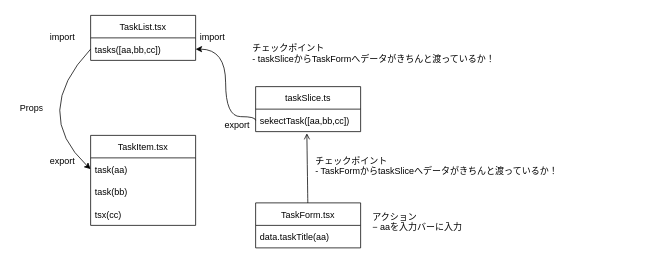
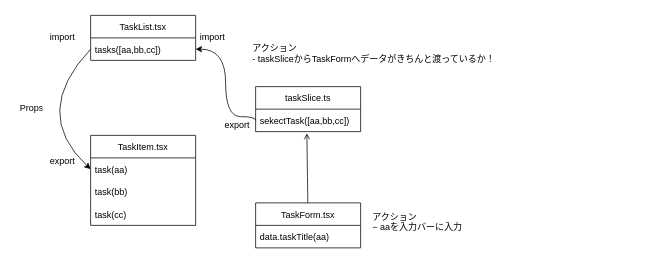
- <mxCell id="19" value="チェックポイント&#10;- taskSliceからTaskFormへデータがきちんと渡っているか！" style="text;strokeColor=none;fillColor=none;spacingLeft=4;spacingRight=4;overflow=hidden;rotatable=0;points=[[0,0.5],[1,0.5]];portConstraint=eastwest;fontSize=12;" parent="1" vertex="1"><mxGeometry x="330" y="50" width="450" height="40" as="geometry" /></mxCell>
+ <mxCell id="19" value="アクション&#10;- taskSliceからTaskFormへデータがきちんと渡っているか！" style="text;strokeColor=none;fillColor=none;spacingLeft=4;spacingRight=4;overflow=hidden;rotatable=0;points=[[0,0.5],[1,0.5]];portConstraint=eastwest;fontSize=12;" parent="1" vertex="1"><mxGeometry x="330" y="50" width="450" height="40" as="geometry" /></mxCell>
- <mxCell id="18" value="チェックポイント&#10;- TaskFormからtaskSliceへデータがきちんと渡っているか！" style="text;strokeColor=none;fillColor=none;spacingLeft=4;spacingRight=4;overflow=hidden;rotatable=0;points=[[0,0.5],[1,0.5]];portConstraint=eastwest;fontSize=12;" parent="1" vertex="1"><mxGeometry x="414" y="200" width="450" height="30" as="geometry" /></mxCell>
- <mxCell id="7" value="tsx(cc)" style="text;strokeColor=none;fillColor=none;align=left;verticalAlign=middle;spacingLeft=4;spacingRight=4;overflow=hidden;points=[[0,0.5],[1,0.5]];portConstraint=eastwest;rotatable=0;" parent="4" vertex="1"><mxGeometry y="90" width="140" height="30" as="geometry" /></mxCell>
+ <mxCell id="7" value="task(cc)" style="text;strokeColor=none;fillColor=none;align=left;verticalAlign=middle;spacingLeft=4;spacingRight=4;overflow=hidden;points=[[0,0.5],[1,0.5]];portConstraint=eastwest;rotatable=0;" parent="4" vertex="1"><mxGeometry y="90" width="140" height="30" as="geometry" /></mxCell>
